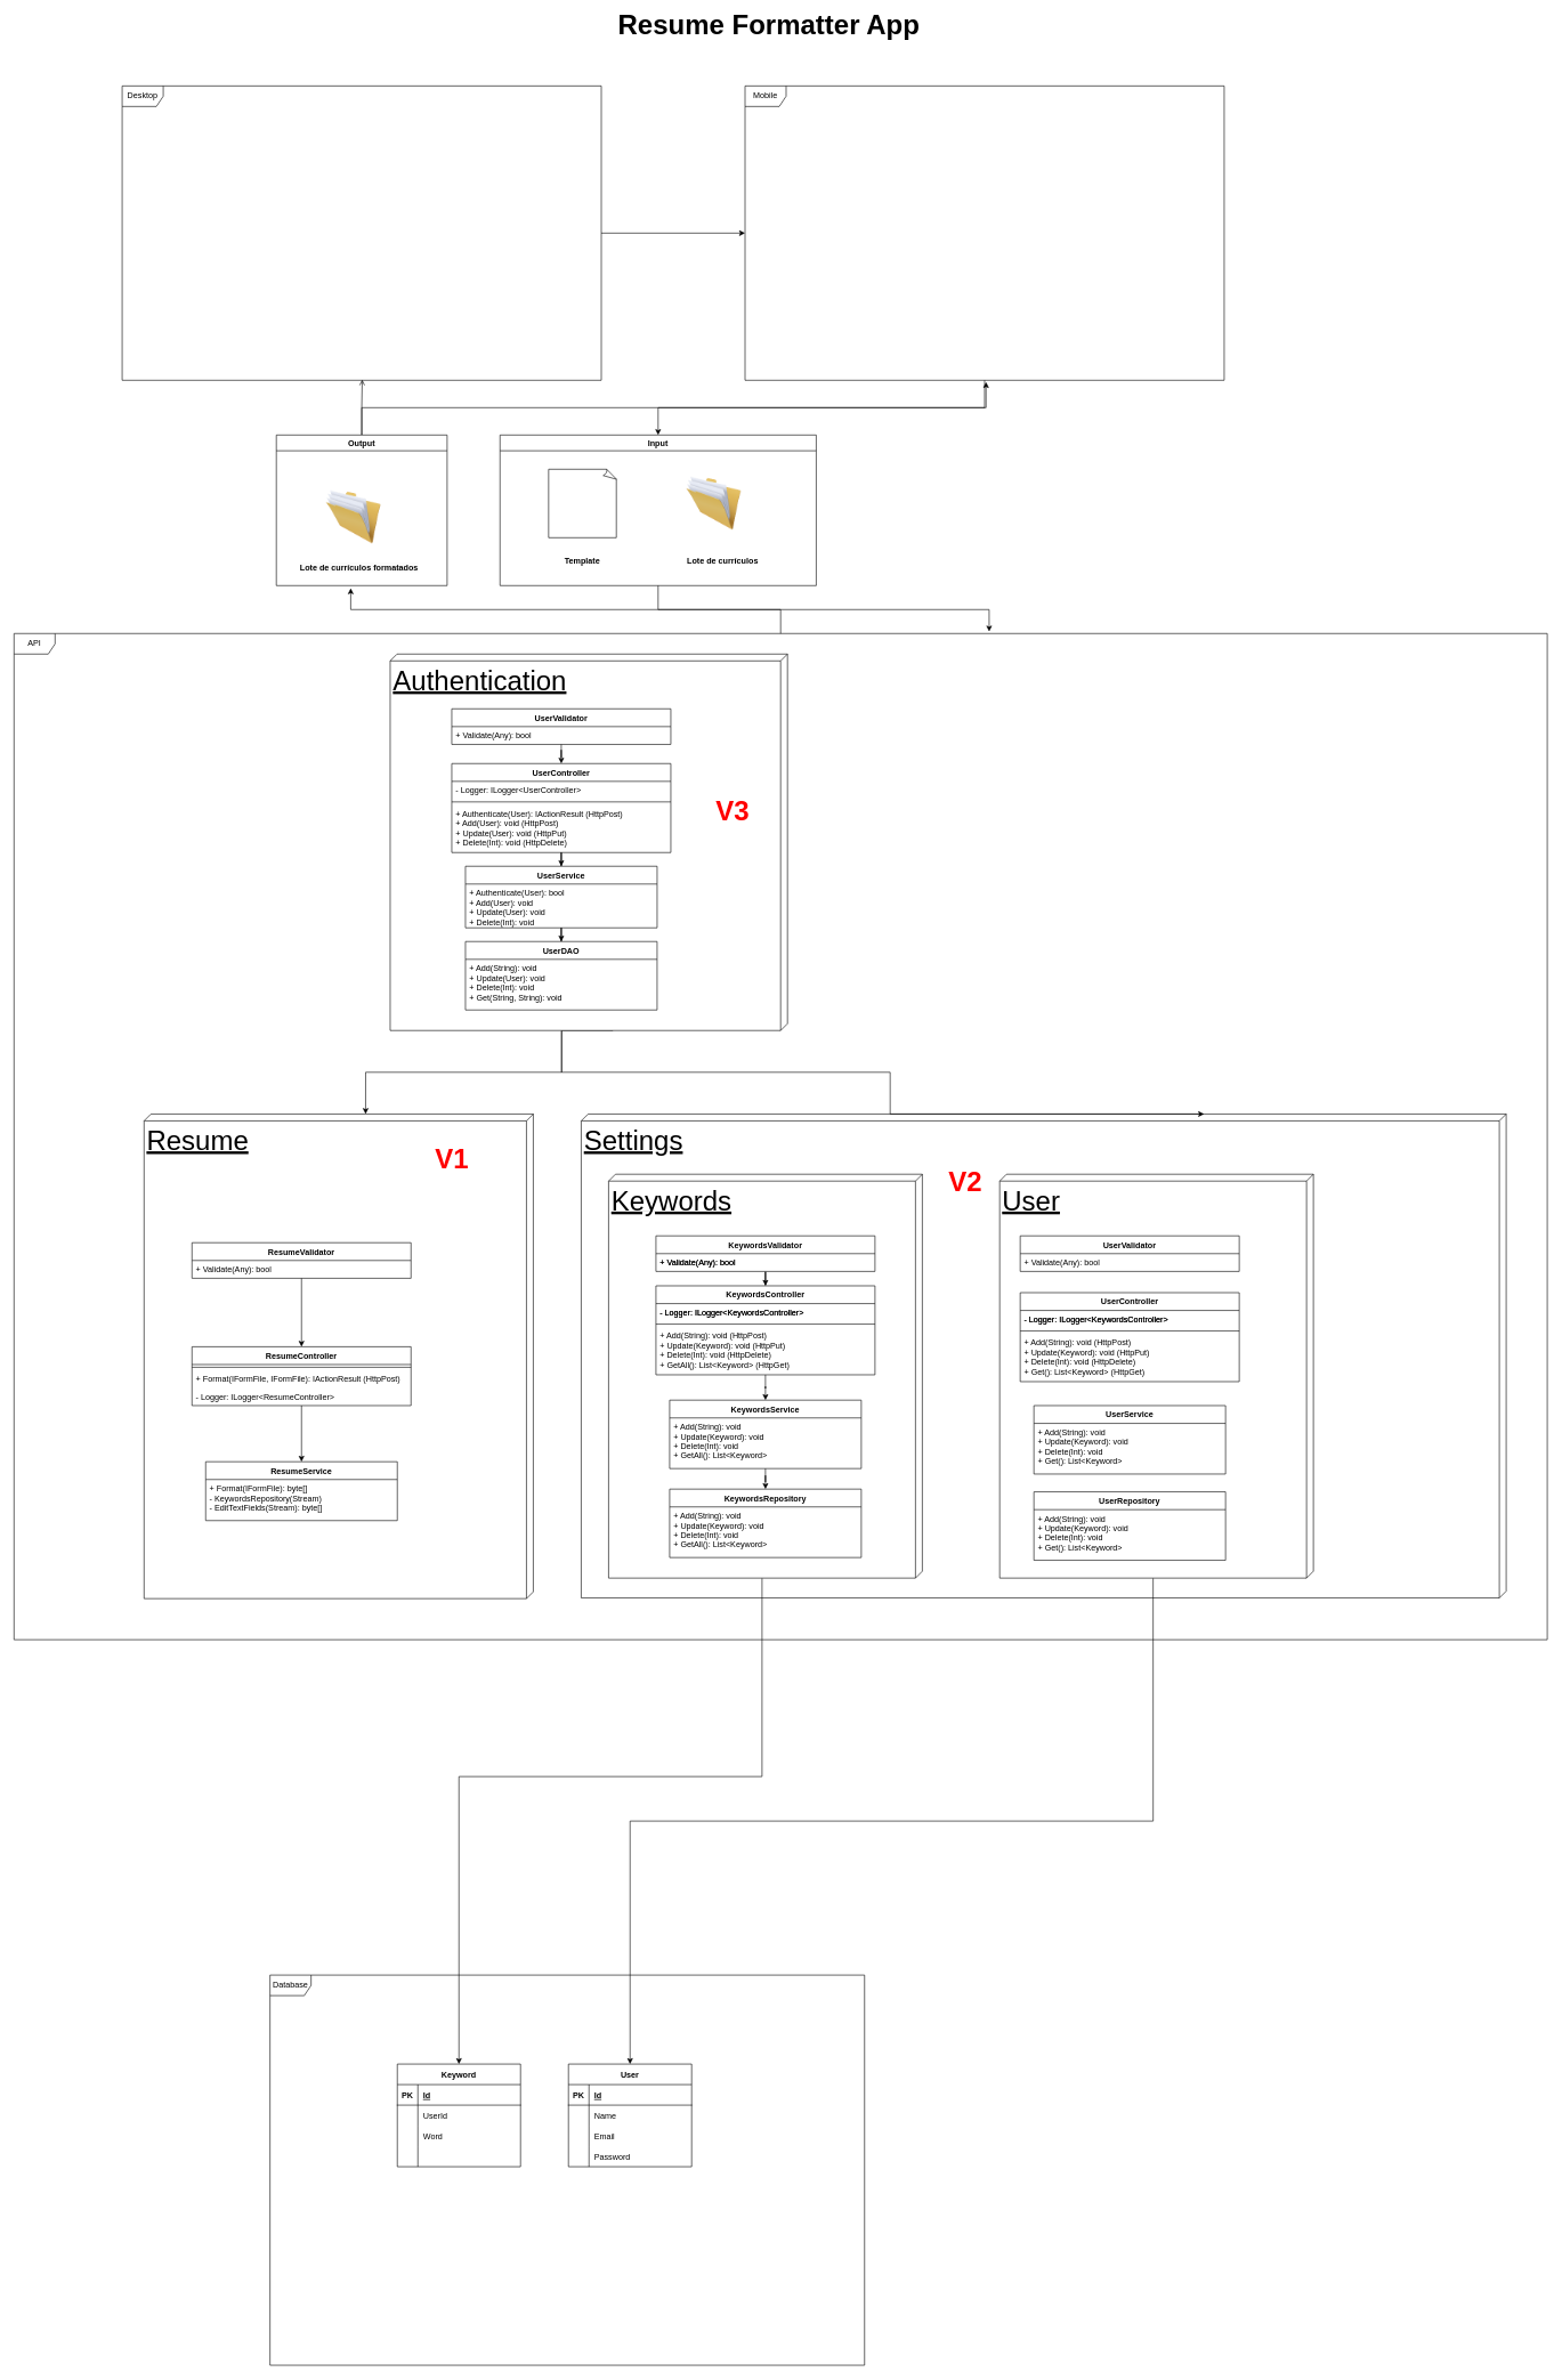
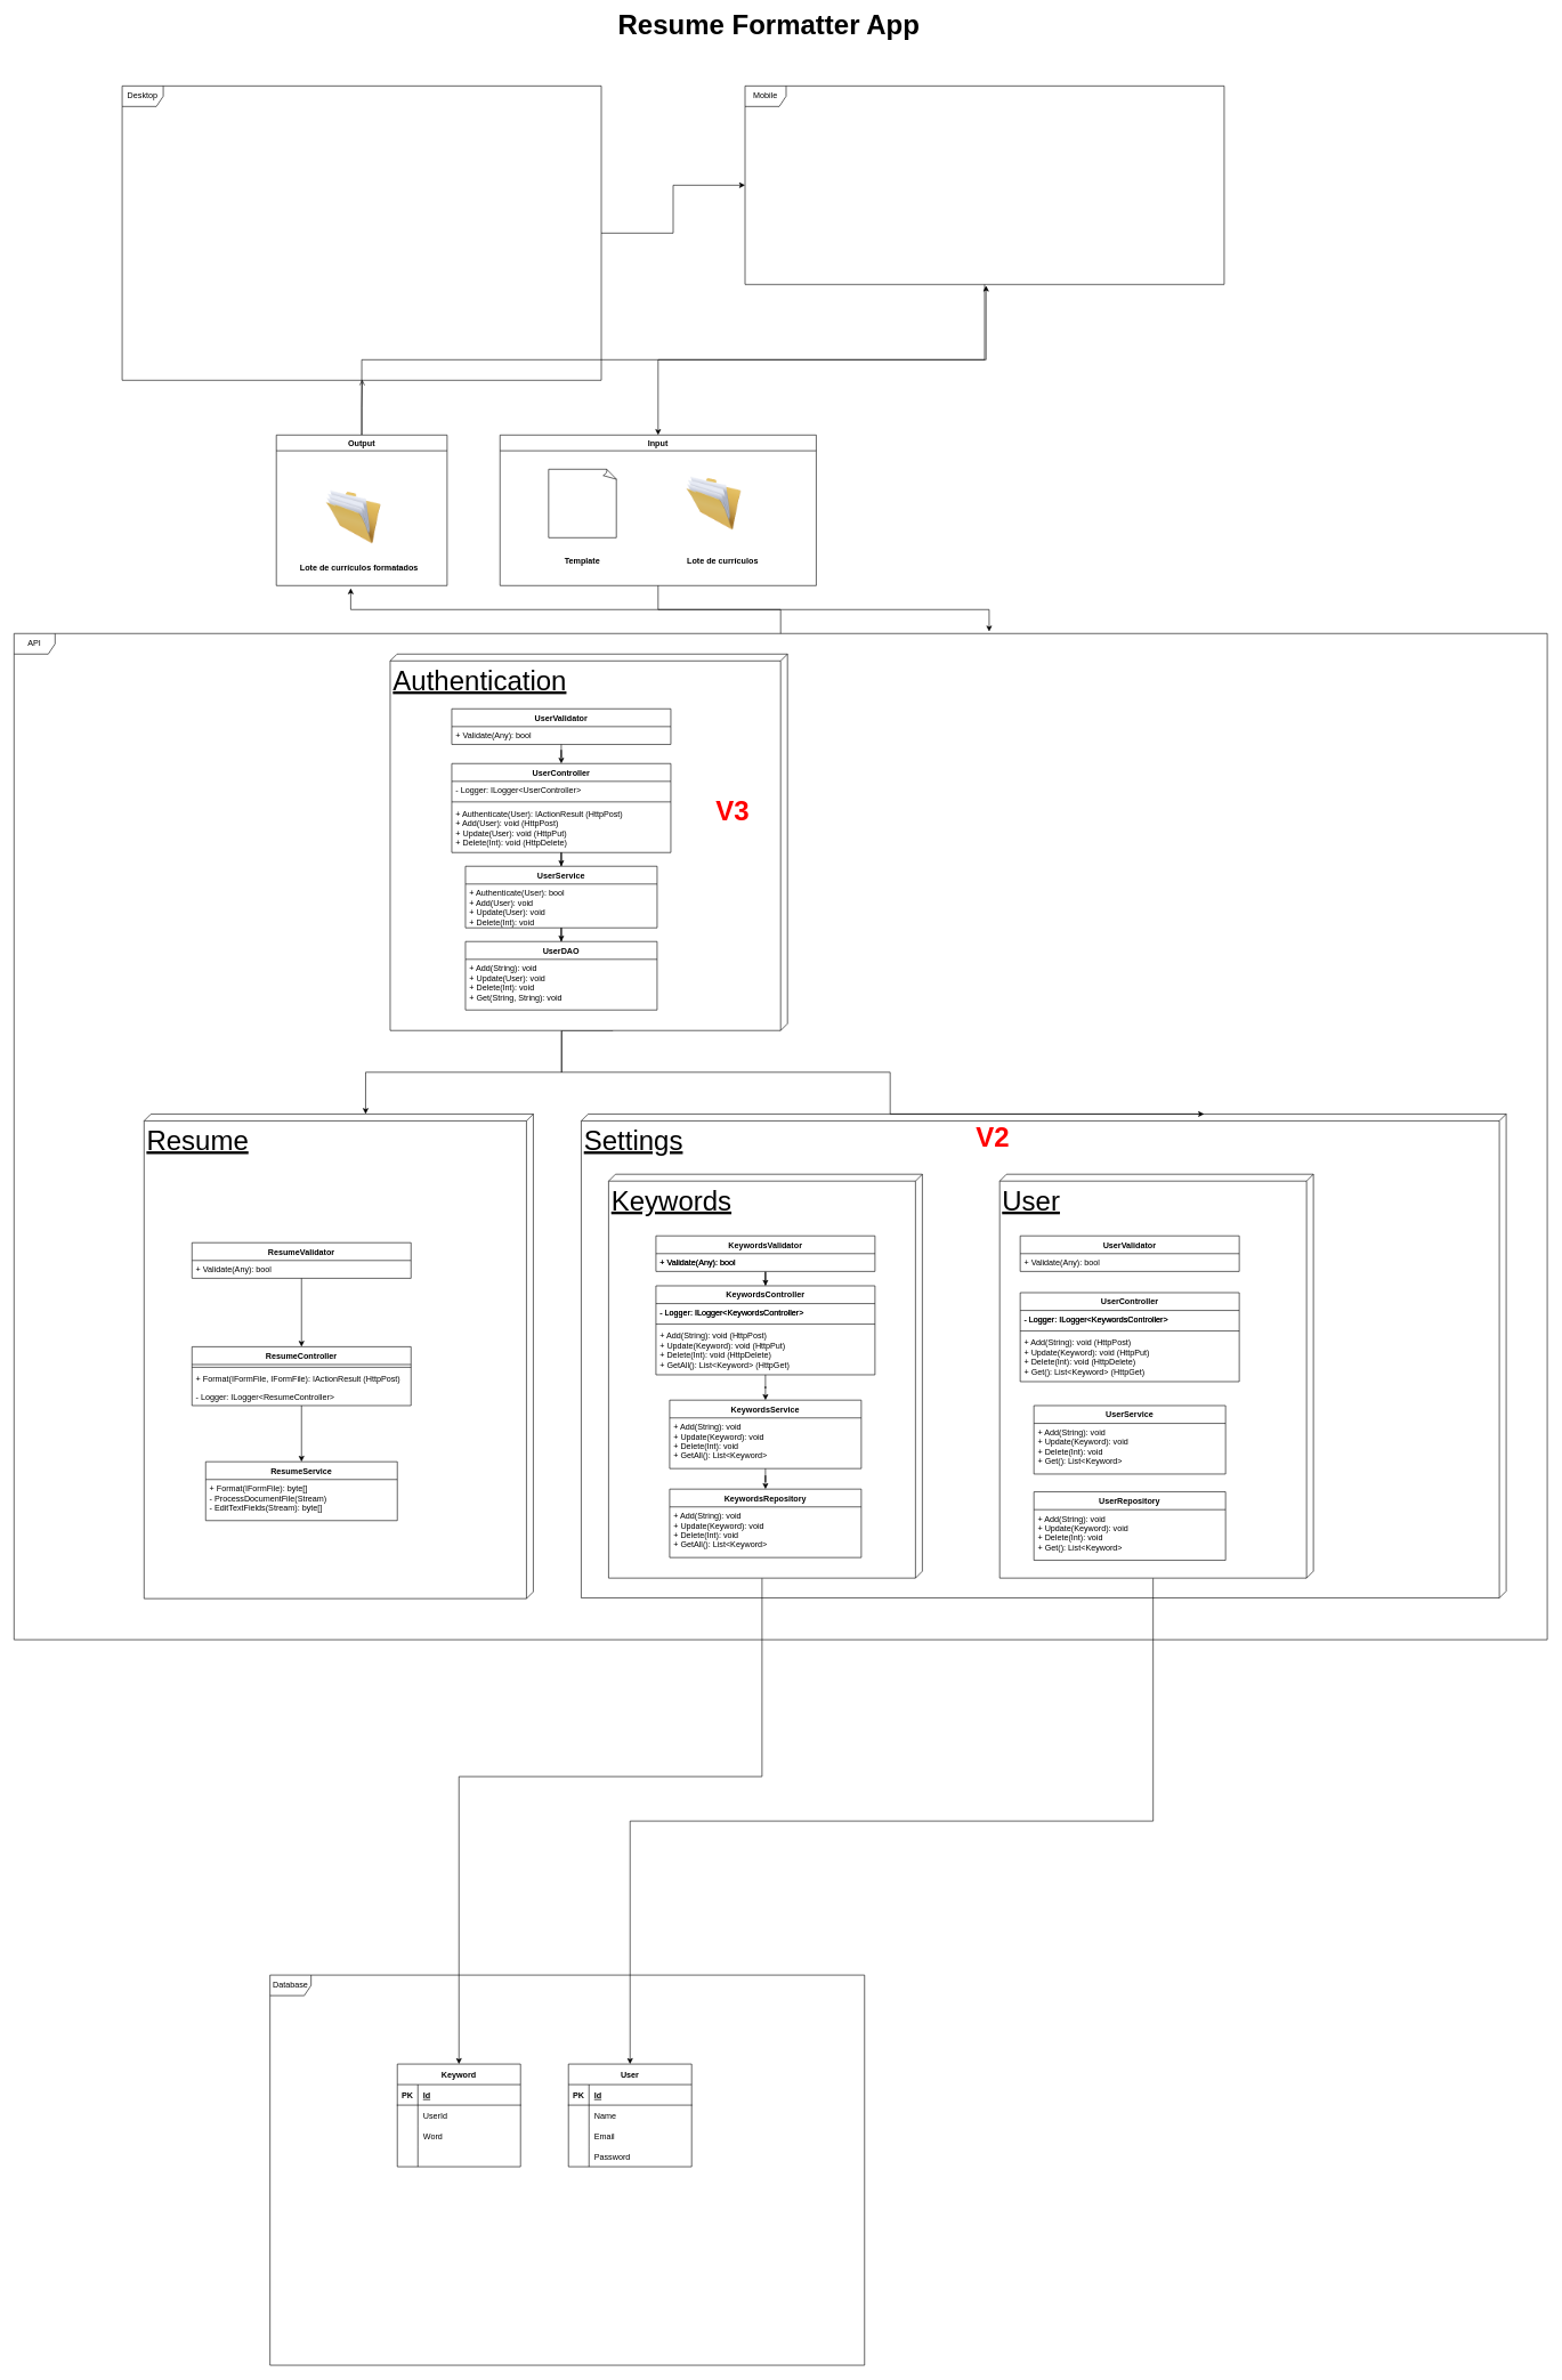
- <mxCell id="22" value="Mobile" style="shape=umlFrame;whiteSpace=wrap;html=1;" parent="1" vertex="1"><mxGeometry x="1088" y="125" width="700" height="430" as="geometry" /></mxCell>
+ <mxCell id="22" value="Mobile" style="shape=umlFrame;whiteSpace=wrap;html=1;" parent="1" vertex="1"><mxGeometry x="1088" y="125" width="700" height="290" as="geometry" /></mxCell>
- <mxCell id="54" value="V1" style="text;align=center;fontStyle=1;verticalAlign=middle;spacingLeft=3;spacingRight=3;rotatable=0;points=[[0,0.5],[1,0.5]];portConstraint=eastwest;fontSize=40;fontColor=#FF0000;" parent="1" vertex="1"><mxGeometry x="620" y="1675" width="80" height="26" as="geometry" /></mxCell>
- <mxCell id="53" value="V2" style="text;align=center;fontStyle=1;verticalAlign=middle;spacingLeft=3;spacingRight=3;rotatable=0;points=[[0,0.5],[1,0.5]];portConstraint=eastwest;fontSize=40;fontColor=#FF0000;" parent="1" vertex="1"><mxGeometry x="1370" y="1709" width="80" height="26" as="geometry" /></mxCell>
+ <mxCell id="53" value="V2" style="text;align=center;fontStyle=1;verticalAlign=middle;spacingLeft=3;spacingRight=3;rotatable=0;points=[[0,0.5],[1,0.5]];portConstraint=eastwest;fontSize=40;fontColor=#FF0000;" parent="1" vertex="1"><mxGeometry x="1410" y="1644" width="80" height="26" as="geometry" /></mxCell>
- <mxCell id="14" value="+ Format(IFormFile): byte[]&#10;- KeywordsRepository(Stream) &#10;- EditTextFields(Stream): byte[]" style="text;strokeColor=none;fillColor=none;align=left;verticalAlign=top;spacingLeft=4;spacingRight=4;overflow=hidden;rotatable=0;points=[[0,0.5],[1,0.5]];portConstraint=eastwest;" parent="13" vertex="1"><mxGeometry y="26" width="280" height="60" as="geometry" /></mxCell>
+ <mxCell id="14" value="+ Format(IFormFile): byte[]&#10;- ProcessDocumentFile(Stream) &#10;- EditTextFields(Stream): byte[]" style="text;strokeColor=none;fillColor=none;align=left;verticalAlign=top;spacingLeft=4;spacingRight=4;overflow=hidden;rotatable=0;points=[[0,0.5],[1,0.5]];portConstraint=eastwest;" parent="13" vertex="1"><mxGeometry y="26" width="280" height="60" as="geometry" /></mxCell>
